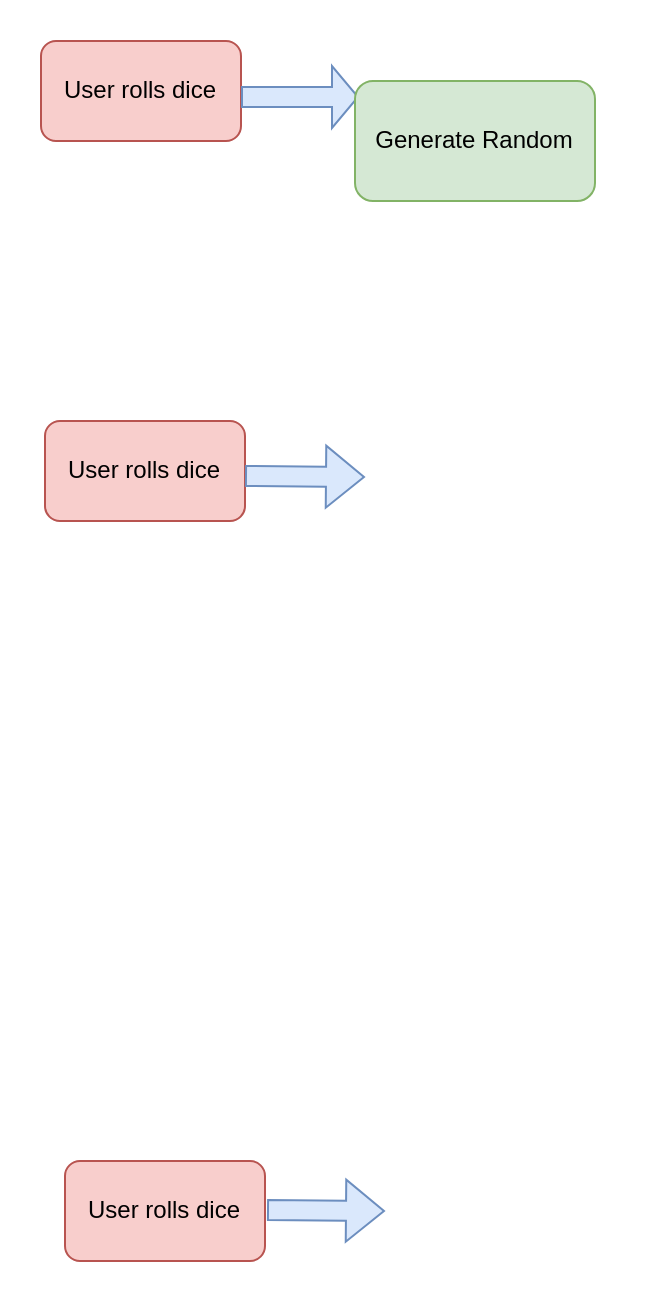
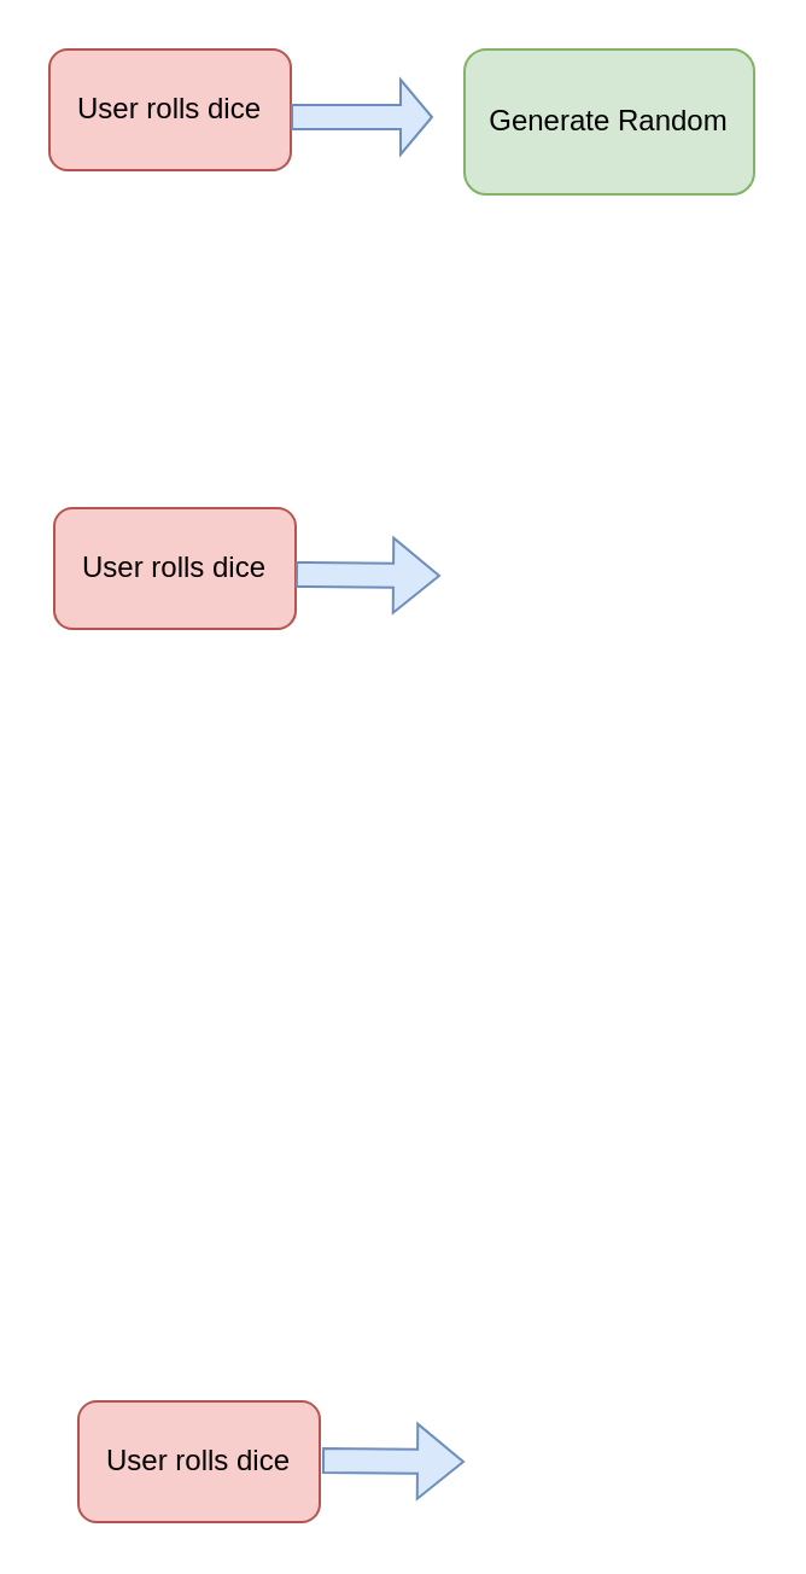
- <mxCell id="8" value="Generate Random" style="rounded=1;whiteSpace=wrap;html=1;fillColor=#d5e8d4;strokeColor=#82b366;" vertex="1" parent="1"><mxGeometry x="177" y="40" width="120" height="60" as="geometry" /></mxCell>
+ <mxCell id="8" value="Generate Random" style="rounded=1;whiteSpace=wrap;html=1;fillColor=#d5e8d4;strokeColor=#82b366;" vertex="1" parent="1"><mxGeometry x="192" y="20" width="120" height="60" as="geometry" /></mxCell>
